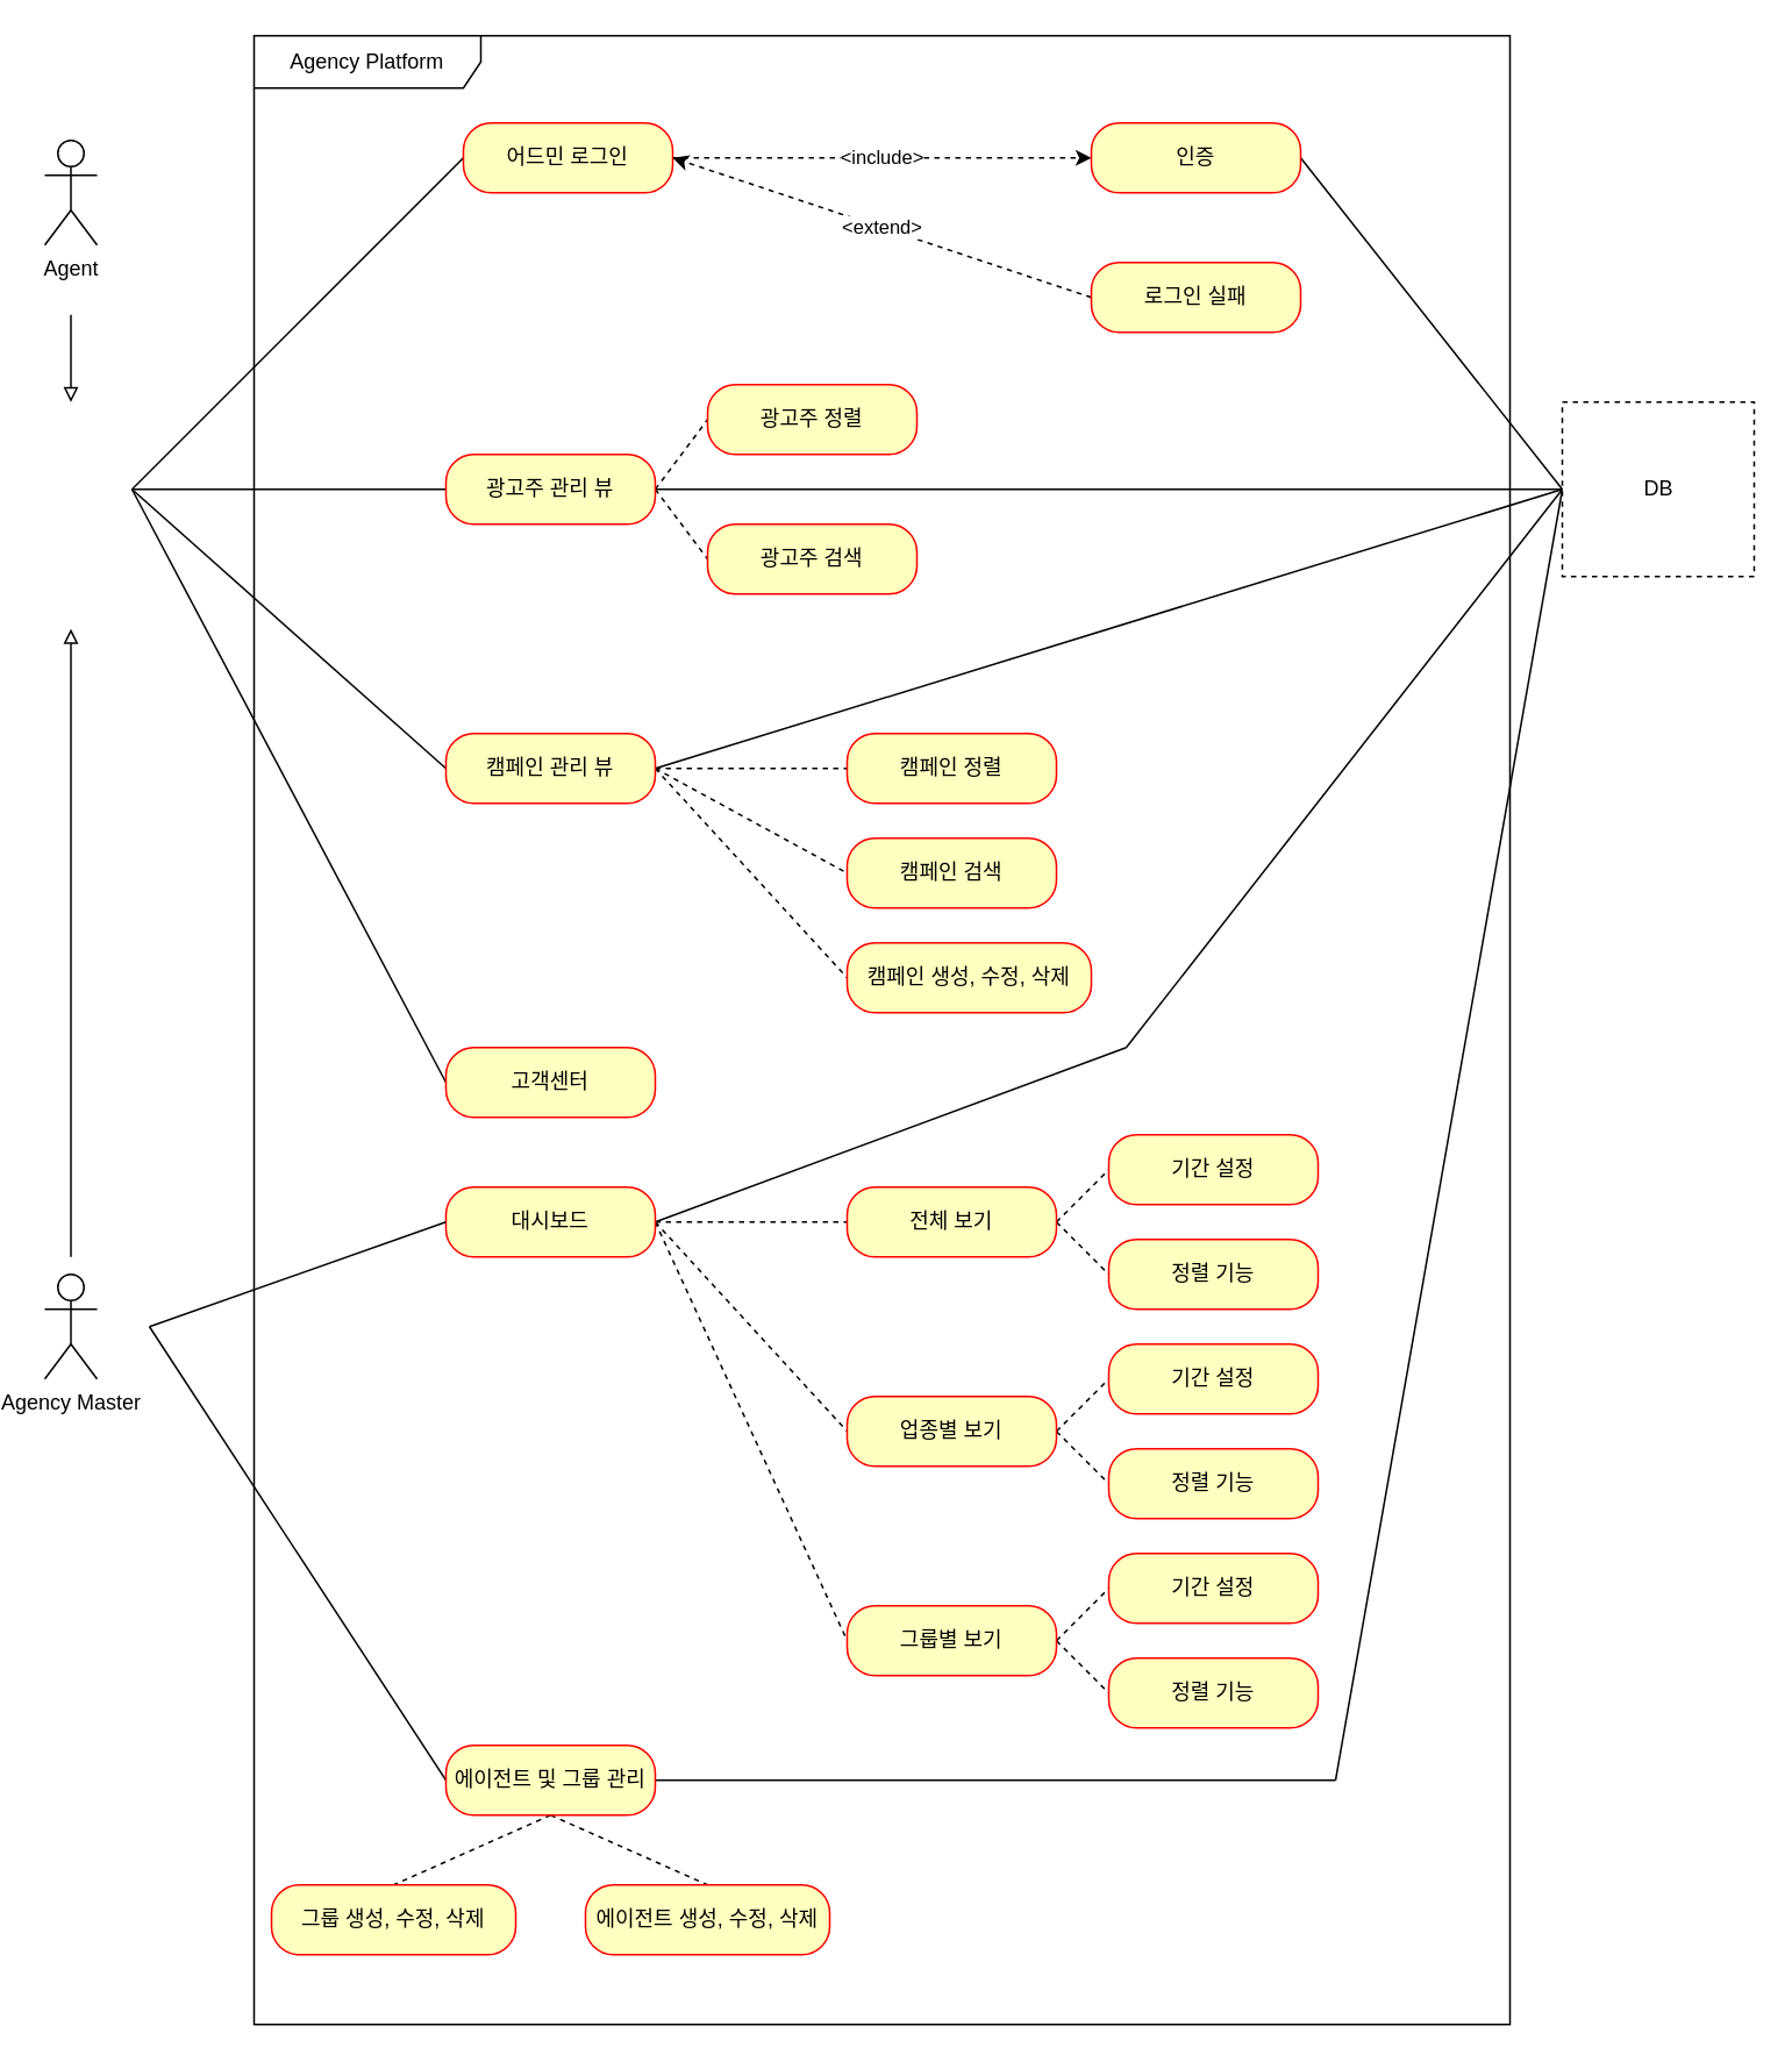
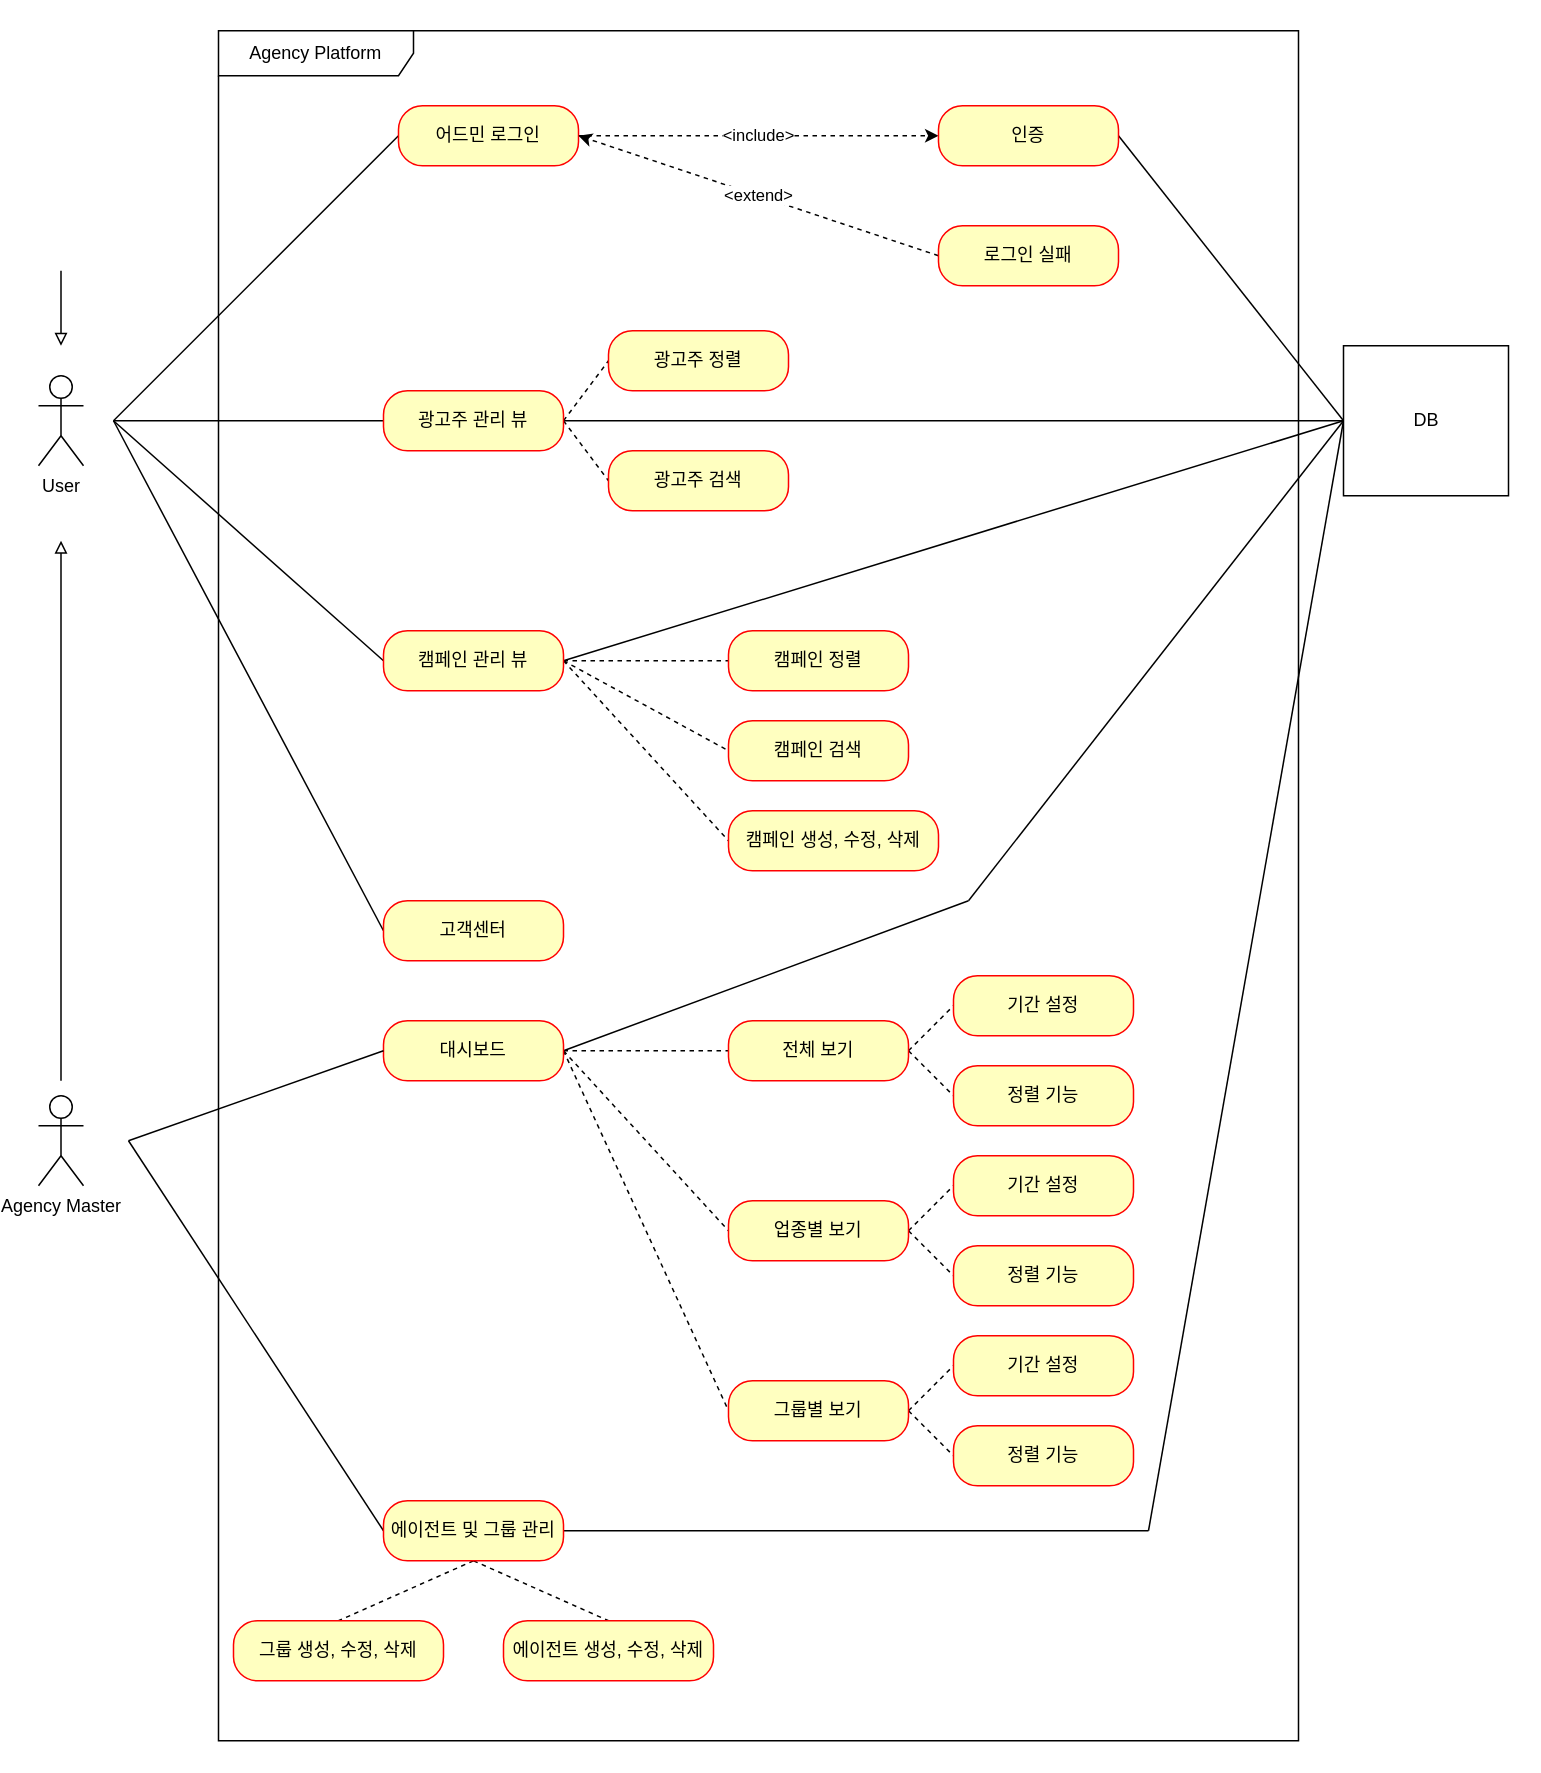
- <mxCell id="57" value="Agent" style="shape=umlActor;verticalLabelPosition=bottom;verticalAlign=top;html=1;outlineConnect=0;" vertex="1" parent="1"><mxGeometry x="20" y="80" width="30" height="60" as="geometry" /></mxCell>
+ <mxCell id="3" value="User" style="shape=umlActor;verticalLabelPosition=bottom;verticalAlign=top;html=1;outlineConnect=0;" vertex="1" parent="1"><mxGeometry x="20" y="250" width="30" height="60" as="geometry" /></mxCell>
- <mxCell id="6" value="DB" style="html=1;dashed=1;" vertex="1" parent="1"><mxGeometry x="890" y="230" width="110" height="100" as="geometry" /></mxCell>
+ <mxCell id="6" value="DB" style="html=1;" vertex="1" parent="1"><mxGeometry x="890" y="230" width="110" height="100" as="geometry" /></mxCell>
